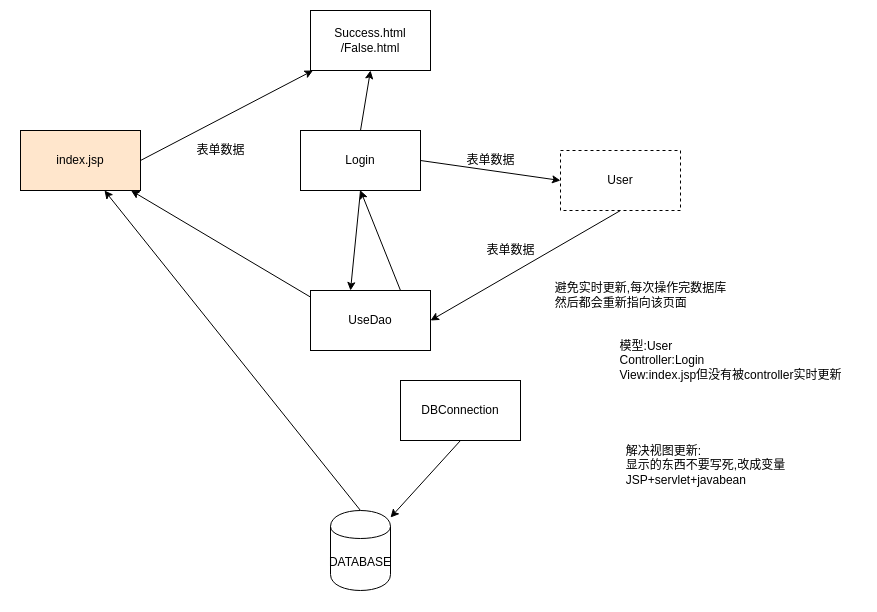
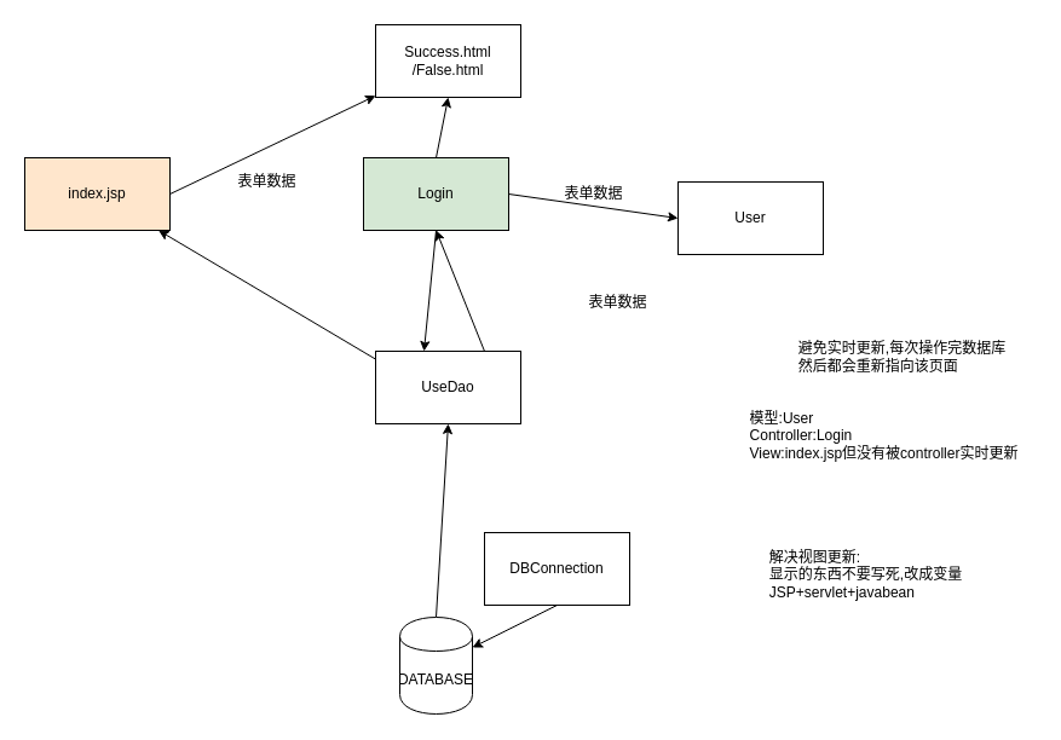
- <mxCell id="16" value="Success.html&lt;br&gt;/False.html" style="whiteSpace=wrap;html=1;" vertex="1" parent="1"><mxGeometry x="310" y="10" width="120" height="60" as="geometry" /></mxCell>
+ <mxCell id="16" value="Success.html&lt;br&gt;/False.html" style="whiteSpace=wrap;html=1;" vertex="1" parent="1"><mxGeometry x="310" y="20" width="120" height="60" as="geometry" /></mxCell>
- <mxCell id="7" value="Login" style="whiteSpace=wrap;html=1;" vertex="1" parent="1"><mxGeometry x="300" y="130" width="120" height="60" as="geometry" /></mxCell>
+ <mxCell id="7" value="Login" style="whiteSpace=wrap;html=1;fillColor=#d5e8d4;" vertex="1" parent="1"><mxGeometry x="300" y="130" width="120" height="60" as="geometry" /></mxCell>
- <mxCell id="9" value="User" style="whiteSpace=wrap;html=1;dashed=1;" vertex="1" parent="1"><mxGeometry x="560" y="150" width="120" height="60" as="geometry" /></mxCell>
+ <mxCell id="9" value="User" style="whiteSpace=wrap;html=1;" vertex="1" parent="1"><mxGeometry x="560" y="150" width="120" height="60" as="geometry" /></mxCell>
- <mxCell id="8" style="edgeStyle=none;html=1;exitX=0.5;exitY=1;exitDx=0;exitDy=0;entryX=1;entryY=0.5;entryDx=0;entryDy=0;strokeColor=#000000;" edge="1" parent="1" source="9" target="14"><mxGeometry relative="1" as="geometry" /></mxCell>
- <mxCell id="23" value="&lt;div style=&quot;text-align: left&quot;&gt;&lt;font color=&quot;#000000&quot;&gt;避免实时更新,每次操作完数据库&lt;/font&gt;&lt;/div&gt;&lt;div style=&quot;text-align: left&quot;&gt;&lt;font color=&quot;#000000&quot;&gt;然后都会重新指向该页面&lt;/font&gt;&lt;/div&gt;" style="text;html=1;align=center;verticalAlign=middle;resizable=0;points=[];autosize=1;strokeColor=none;" vertex="1" parent="1"><mxGeometry x="545" y="280" width="190" height="30" as="geometry" /></mxCell>
+ <mxCell id="23" value="&lt;div style=&quot;text-align: left&quot;&gt;&lt;font color=&quot;#000000&quot;&gt;避免实时更新,每次操作完数据库&lt;/font&gt;&lt;/div&gt;&lt;div style=&quot;text-align: left&quot;&gt;&lt;font color=&quot;#000000&quot;&gt;然后都会重新指向该页面&lt;/font&gt;&lt;/div&gt;" style="text;html=1;align=center;verticalAlign=middle;resizable=0;points=[];autosize=1;strokeColor=none;" vertex="1" parent="1"><mxGeometry x="650" y="280" width="190" height="30" as="geometry" /></mxCell>
- <mxCell id="19" style="edgeStyle=none;html=1;exitX=0.5;exitY=0;exitDx=0;exitDy=0;strokeColor=#000000;" edge="1" parent="1" source="20" target="3"><mxGeometry relative="1" as="geometry" /></mxCell>
+ <mxCell id="19" style="edgeStyle=none;html=1;exitX=0.5;exitY=0;exitDx=0;exitDy=0;entryX=0.5;entryY=1;entryDx=0;entryDy=0;strokeColor=#000000;" edge="1" parent="1" source="20" target="14"><mxGeometry relative="1" as="geometry" /></mxCell>
- <mxCell id="18" value="DBConnection" style="whiteSpace=wrap;html=1;" vertex="1" parent="1"><mxGeometry x="400" y="380" width="120" height="60" as="geometry" /></mxCell>
+ <mxCell id="18" value="DBConnection" style="whiteSpace=wrap;html=1;" vertex="1" parent="1"><mxGeometry x="400" y="440" width="120" height="60" as="geometry" /></mxCell>
- <mxCell id="22" value="&lt;div style=&quot;text-align: left&quot;&gt;&lt;font color=&quot;#000000&quot;&gt;解决视图更新:&lt;/font&gt;&lt;/div&gt;&lt;div style=&quot;text-align: left&quot;&gt;&lt;font color=&quot;#000000&quot;&gt;显示的东西不要写死,改成变量&lt;/font&gt;&lt;/div&gt;&lt;div style=&quot;text-align: left&quot;&gt;&lt;font color=&quot;#000000&quot;&gt;JSP+servlet+javabean&lt;/font&gt;&lt;/div&gt;" style="text;html=1;align=center;verticalAlign=middle;resizable=0;points=[];autosize=1;strokeColor=none;" vertex="1" parent="1"><mxGeometry x="620" y="440" width="170" height="50" as="geometry" /></mxCell>
+ <mxCell id="22" value="&lt;div style=&quot;text-align: left&quot;&gt;&lt;font color=&quot;#000000&quot;&gt;解决视图更新:&lt;/font&gt;&lt;/div&gt;&lt;div style=&quot;text-align: left&quot;&gt;&lt;font color=&quot;#000000&quot;&gt;显示的东西不要写死,改成变量&lt;/font&gt;&lt;/div&gt;&lt;div style=&quot;text-align: left&quot;&gt;&lt;font color=&quot;#000000&quot;&gt;JSP+servlet+javabean&lt;/font&gt;&lt;/div&gt;" style="text;html=1;align=center;verticalAlign=middle;resizable=0;points=[];autosize=1;strokeColor=none;" vertex="1" parent="1"><mxGeometry x="630" y="450" width="170" height="50" as="geometry" /></mxCell>
